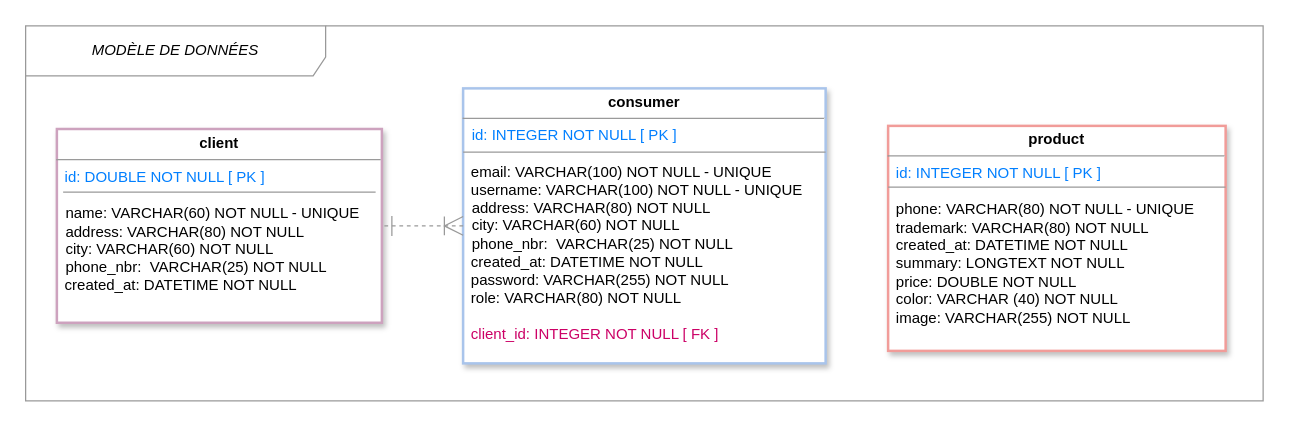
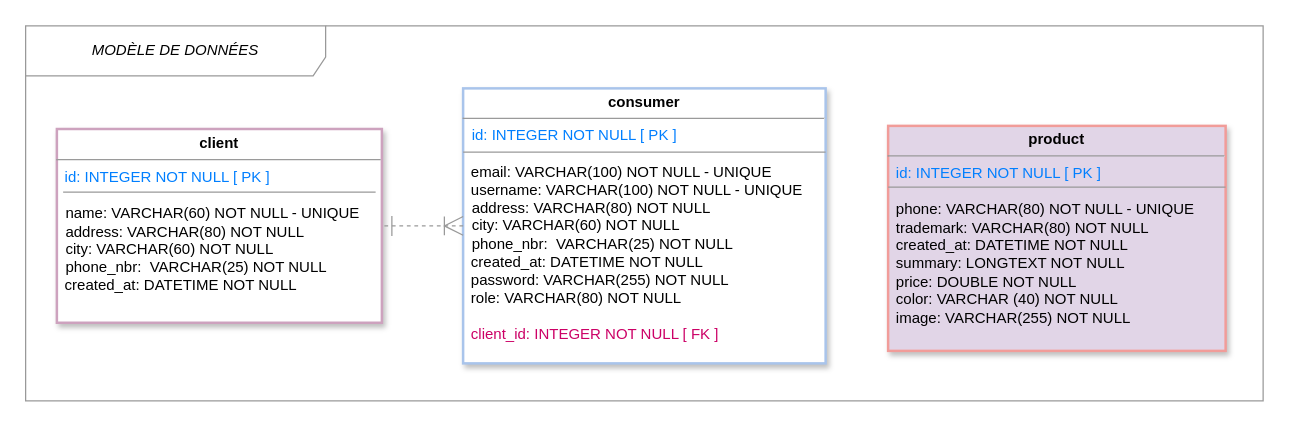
- <mxCell id="4" value="&lt;p style=&quot;margin: 0px ; margin-top: 4px ; text-align: center&quot;&gt;&lt;b&gt;client&lt;/b&gt;&lt;/p&gt;&lt;hr size=&quot;1&quot;&gt;&lt;span style=&quot;color: rgb(0 , 127 , 255)&quot;&gt;&amp;nbsp; id: DOUBLE NOT NULL [ PK ]&lt;/span&gt;&lt;br style=&quot;color: rgb(0 , 127 , 255)&quot;&gt;&lt;p style=&quot;margin: 0px ; margin-left: 4px&quot;&gt;&lt;font color=&quot;#007fff&quot;&gt;&amp;nbsp;&lt;/font&gt;&lt;br&gt;&lt;/p&gt;&lt;p style=&quot;margin: 0px ; margin-left: 4px&quot;&gt;&lt;span&gt;&amp;nbsp;name: VARCHAR(60) NOT NULL - UNIQUE&lt;/span&gt;&lt;/p&gt;&lt;p style=&quot;margin: 0px ; margin-left: 4px&quot;&gt;&lt;span&gt;&amp;nbsp;address: VARCHAR(80) NOT NULL&lt;/span&gt;&lt;/p&gt;&lt;p style=&quot;margin: 0px 0px 0px 4px&quot;&gt;&amp;nbsp;city: VARCHAR(60) NOT NULL&lt;/p&gt;&lt;p style=&quot;margin: 0px ; margin-left: 4px&quot;&gt;&lt;span&gt;&amp;nbsp;phone_nbr: &lt;/span&gt;&lt;span&gt;&amp;nbsp;VARCHAR(25) NOT NULL&lt;/span&gt;&lt;/p&gt;&amp;nbsp; created_at: DATETIME NOT NULL" style="verticalAlign=top;align=left;overflow=fill;fontSize=12;fontFamily=Helvetica;html=1;fillColor=#FFFFFF;strokeWidth=2;shadow=1;strokeColor=#CDA2BE;" parent="1" vertex="1"><mxGeometry x="45" y="102.5" width="260" height="155" as="geometry" /></mxCell>
+ <mxCell id="4" value="&lt;p style=&quot;margin: 0px ; margin-top: 4px ; text-align: center&quot;&gt;&lt;b&gt;client&lt;/b&gt;&lt;/p&gt;&lt;hr size=&quot;1&quot;&gt;&lt;span style=&quot;color: rgb(0 , 127 , 255)&quot;&gt;&amp;nbsp; id: INTEGER NOT NULL [ PK ]&lt;/span&gt;&lt;br style=&quot;color: rgb(0 , 127 , 255)&quot;&gt;&lt;p style=&quot;margin: 0px ; margin-left: 4px&quot;&gt;&lt;font color=&quot;#007fff&quot;&gt;&amp;nbsp;&lt;/font&gt;&lt;br&gt;&lt;/p&gt;&lt;p style=&quot;margin: 0px ; margin-left: 4px&quot;&gt;&lt;span&gt;&amp;nbsp;name: VARCHAR(60) NOT NULL - UNIQUE&lt;/span&gt;&lt;/p&gt;&lt;p style=&quot;margin: 0px ; margin-left: 4px&quot;&gt;&lt;span&gt;&amp;nbsp;address: VARCHAR(80) NOT NULL&lt;/span&gt;&lt;/p&gt;&lt;p style=&quot;margin: 0px 0px 0px 4px&quot;&gt;&amp;nbsp;city: VARCHAR(60) NOT NULL&lt;/p&gt;&lt;p style=&quot;margin: 0px ; margin-left: 4px&quot;&gt;&lt;span&gt;&amp;nbsp;phone_nbr: &lt;/span&gt;&lt;span&gt;&amp;nbsp;VARCHAR(25) NOT NULL&lt;/span&gt;&lt;/p&gt;&amp;nbsp; created_at: DATETIME NOT NULL" style="verticalAlign=top;align=left;overflow=fill;fontSize=12;fontFamily=Helvetica;html=1;fillColor=#FFFFFF;strokeWidth=2;shadow=1;strokeColor=#CDA2BE;" parent="1" vertex="1"><mxGeometry x="45" y="102.5" width="260" height="155" as="geometry" /></mxCell>
- <mxCell id="5" value="&lt;p style=&quot;margin: 0px ; margin-top: 4px ; text-align: center&quot;&gt;&lt;b&gt;product&lt;/b&gt;&lt;/p&gt;&lt;hr size=&quot;1&quot;&gt;&lt;span style=&quot;color: rgb(0 , 127 , 255)&quot;&gt;&amp;nbsp; id: INTEGER NOT NULL [ PK ]&lt;/span&gt;&lt;br style=&quot;color: rgb(0 , 127 , 255)&quot;&gt;&lt;p style=&quot;margin: 0px ; margin-left: 4px&quot;&gt;&lt;font color=&quot;#007fff&quot;&gt;&amp;nbsp;&lt;/font&gt;&lt;/p&gt;&amp;nbsp; phone: VARCHAR(80) NOT NULL - UNIQUE&amp;nbsp;&lt;br&gt;&amp;nbsp; trademark: VARCHAR(80) NOT NULL&lt;br&gt;&amp;nbsp; created_at: DATETIME NOT NULL&lt;br&gt;&amp;nbsp; summary: LONGTEXT NOT NULL&lt;br&gt;&amp;nbsp; price: DOUBLE NOT NULL&lt;br&gt;&amp;nbsp; color: VARCHAR (40) NOT NULL&lt;br&gt;&amp;nbsp; image: VARCHAR(255) NOT NULL&lt;br&gt;&lt;p style=&quot;margin: 0px ; margin-left: 4px&quot;&gt;&lt;font color=&quot;#007FFF&quot;&gt;&lt;br&gt;&lt;/font&gt;&lt;/p&gt;" style="verticalAlign=top;align=left;overflow=fill;fontSize=12;fontFamily=Helvetica;html=1;fillColor=#FFFFFF;strokeWidth=2;shadow=1;strokeColor=#F19C99;" parent="1" vertex="1"><mxGeometry x="710" y="100" width="270" height="180" as="geometry" /></mxCell>
+ <mxCell id="5" value="&lt;p style=&quot;margin: 0px ; margin-top: 4px ; text-align: center&quot;&gt;&lt;b&gt;product&lt;/b&gt;&lt;/p&gt;&lt;hr size=&quot;1&quot;&gt;&lt;span style=&quot;color: rgb(0 , 127 , 255)&quot;&gt;&amp;nbsp; id: INTEGER NOT NULL [ PK ]&lt;/span&gt;&lt;br style=&quot;color: rgb(0 , 127 , 255)&quot;&gt;&lt;p style=&quot;margin: 0px ; margin-left: 4px&quot;&gt;&lt;font color=&quot;#007fff&quot;&gt;&amp;nbsp;&lt;/font&gt;&lt;/p&gt;&amp;nbsp; phone: VARCHAR(80) NOT NULL - UNIQUE&amp;nbsp;&lt;br&gt;&amp;nbsp; trademark: VARCHAR(80) NOT NULL&lt;br&gt;&amp;nbsp; created_at: DATETIME NOT NULL&lt;br&gt;&amp;nbsp; summary: LONGTEXT NOT NULL&lt;br&gt;&amp;nbsp; price: DOUBLE NOT NULL&lt;br&gt;&amp;nbsp; color: VARCHAR (40) NOT NULL&lt;br&gt;&amp;nbsp; image: VARCHAR(255) NOT NULL&lt;br&gt;&lt;p style=&quot;margin: 0px ; margin-left: 4px&quot;&gt;&lt;font color=&quot;#007FFF&quot;&gt;&lt;br&gt;&lt;/font&gt;&lt;/p&gt;" style="verticalAlign=top;align=left;overflow=fill;fontSize=12;fontFamily=Helvetica;html=1;fillColor=#e1d5e7;strokeWidth=2;shadow=1;strokeColor=#F19C99;" parent="1" vertex="1"><mxGeometry x="710" y="100" width="270" height="180" as="geometry" /></mxCell>
